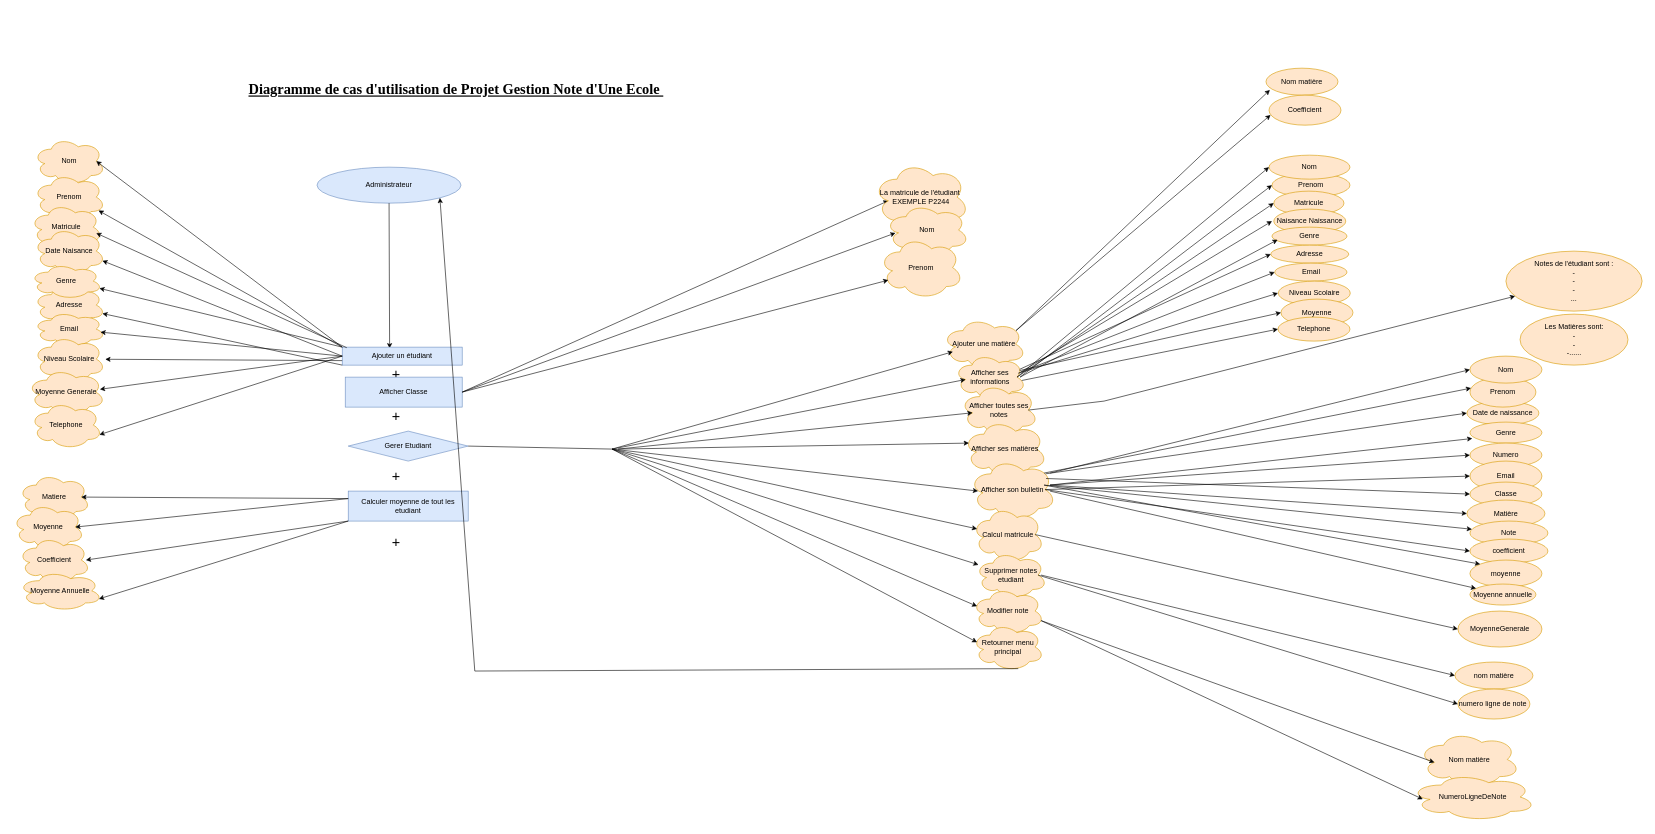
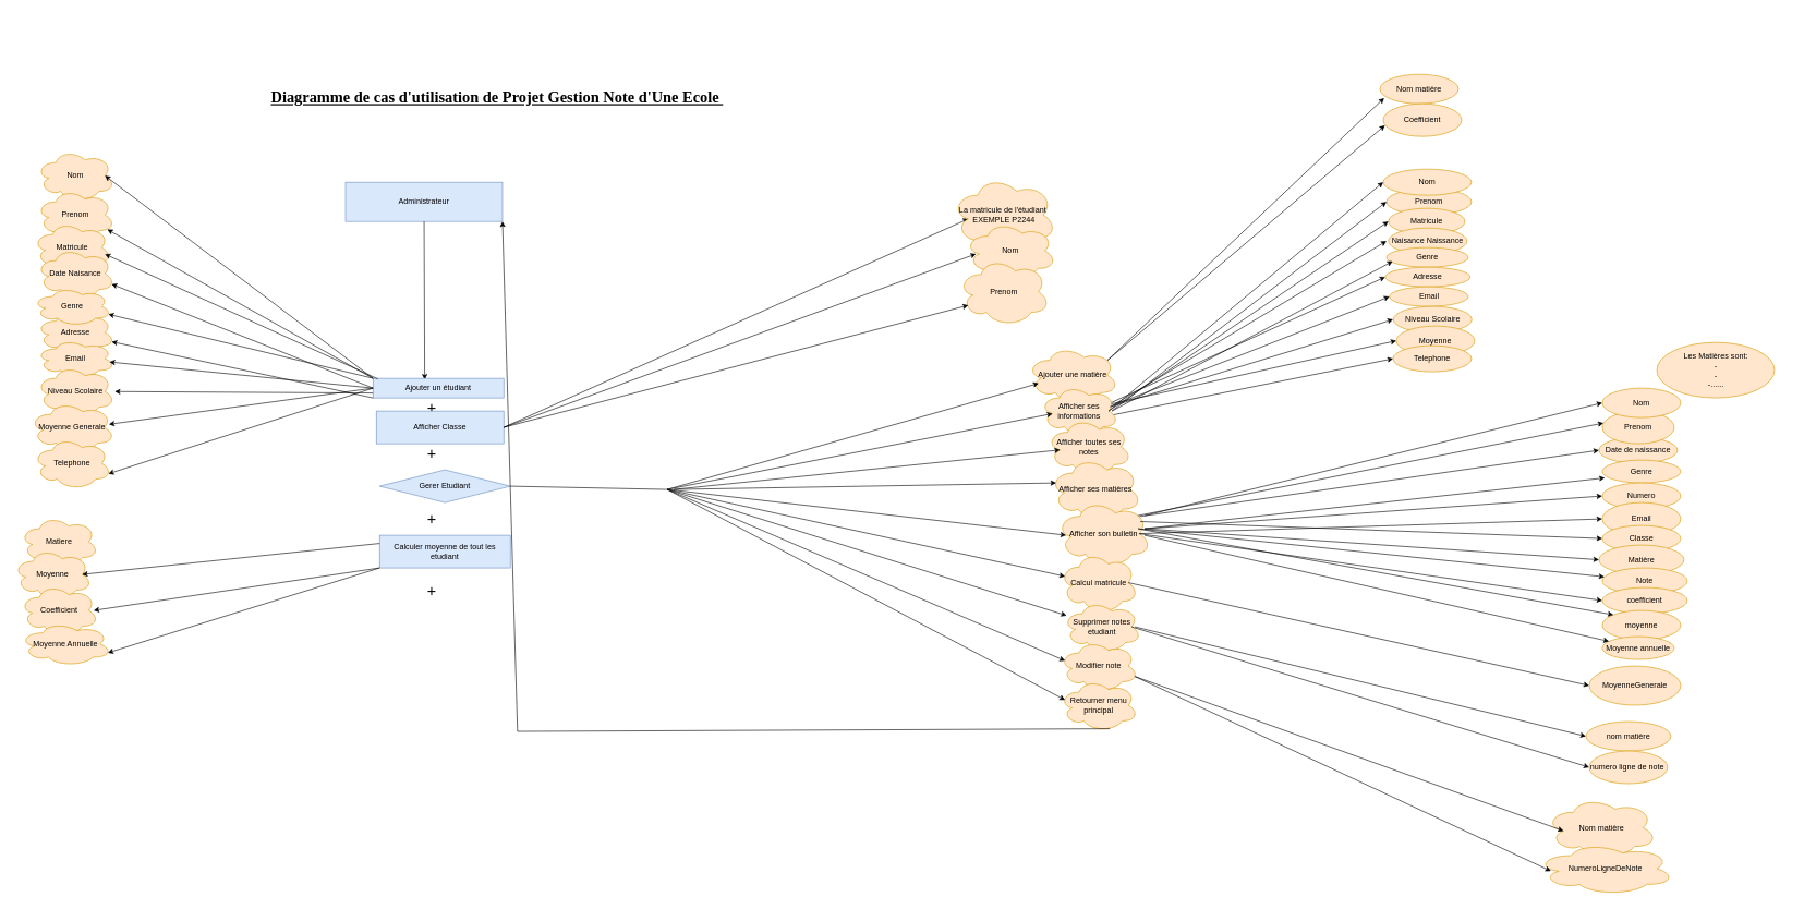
- <mxCell id="3" value="Administrateur" style="ellipse;whiteSpace=wrap;html=1;fillColor=#dae8fc;strokeColor=#6c8ebf;" vertex="1" parent="1"><mxGeometry x="528" y="278" width="240" height="60" as="geometry" /></mxCell>
+ <mxCell id="3" value="Administrateur" style="rounded=0;whiteSpace=wrap;html=1;fillColor=#dae8fc;strokeColor=#6c8ebf;" vertex="1" parent="1"><mxGeometry x="528" y="278" width="240" height="60" as="geometry" /></mxCell>
- <mxCell id="114" value="Notes de l'étudiant sont :&lt;div&gt;-&lt;/div&gt;&lt;div&gt;-&lt;/div&gt;&lt;div&gt;-&lt;/div&gt;&lt;div&gt;...&lt;/div&gt;" style="ellipse;whiteSpace=wrap;html=1;fillColor=#ffe6cc;strokeColor=#d79b00;" vertex="1" parent="1"><mxGeometry x="2510" y="418" width="227" height="100" as="geometry" /></mxCell>
- <mxCell id="115" value="" style="endArrow=classic;html=1;rounded=0;exitX=0.875;exitY=0.5;exitDx=0;exitDy=0;exitPerimeter=0;" edge="1" parent="1" source="16" target="114"><mxGeometry width="50" height="50" relative="1" as="geometry"><mxPoint x="2000" y="788" as="sourcePoint" /><mxPoint x="2050" y="738" as="targetPoint" /><Array as="points"><mxPoint x="1840" y="668" /></Array></mxGeometry></mxCell>
- <mxCell id="123" value="" style="endArrow=classic;html=1;rounded=0;exitX=0;exitY=0.25;exitDx=0;exitDy=0;entryX=0.875;entryY=0.5;entryDx=0;entryDy=0;entryPerimeter=0;" edge="1" parent="1" source="11" target="119"><mxGeometry width="50" height="50" relative="1" as="geometry"><mxPoint x="250" y="898" as="sourcePoint" /><mxPoint x="300" y="848" as="targetPoint" /></mxGeometry></mxCell>
